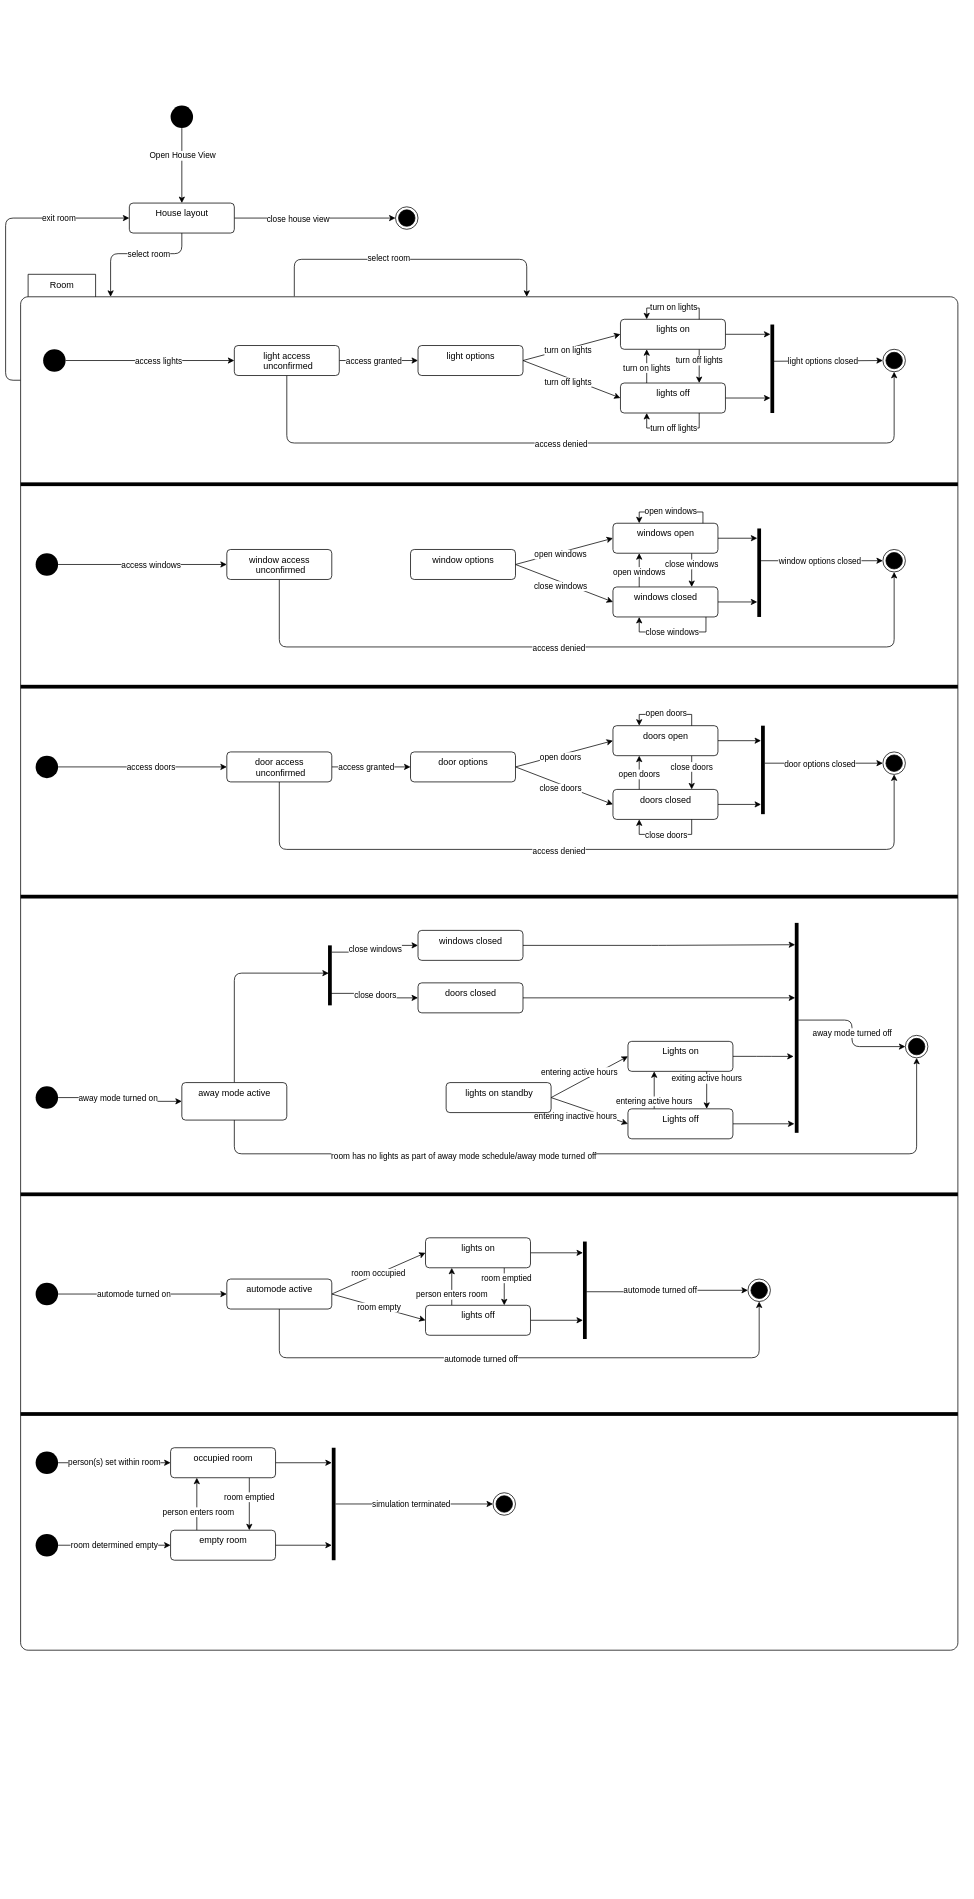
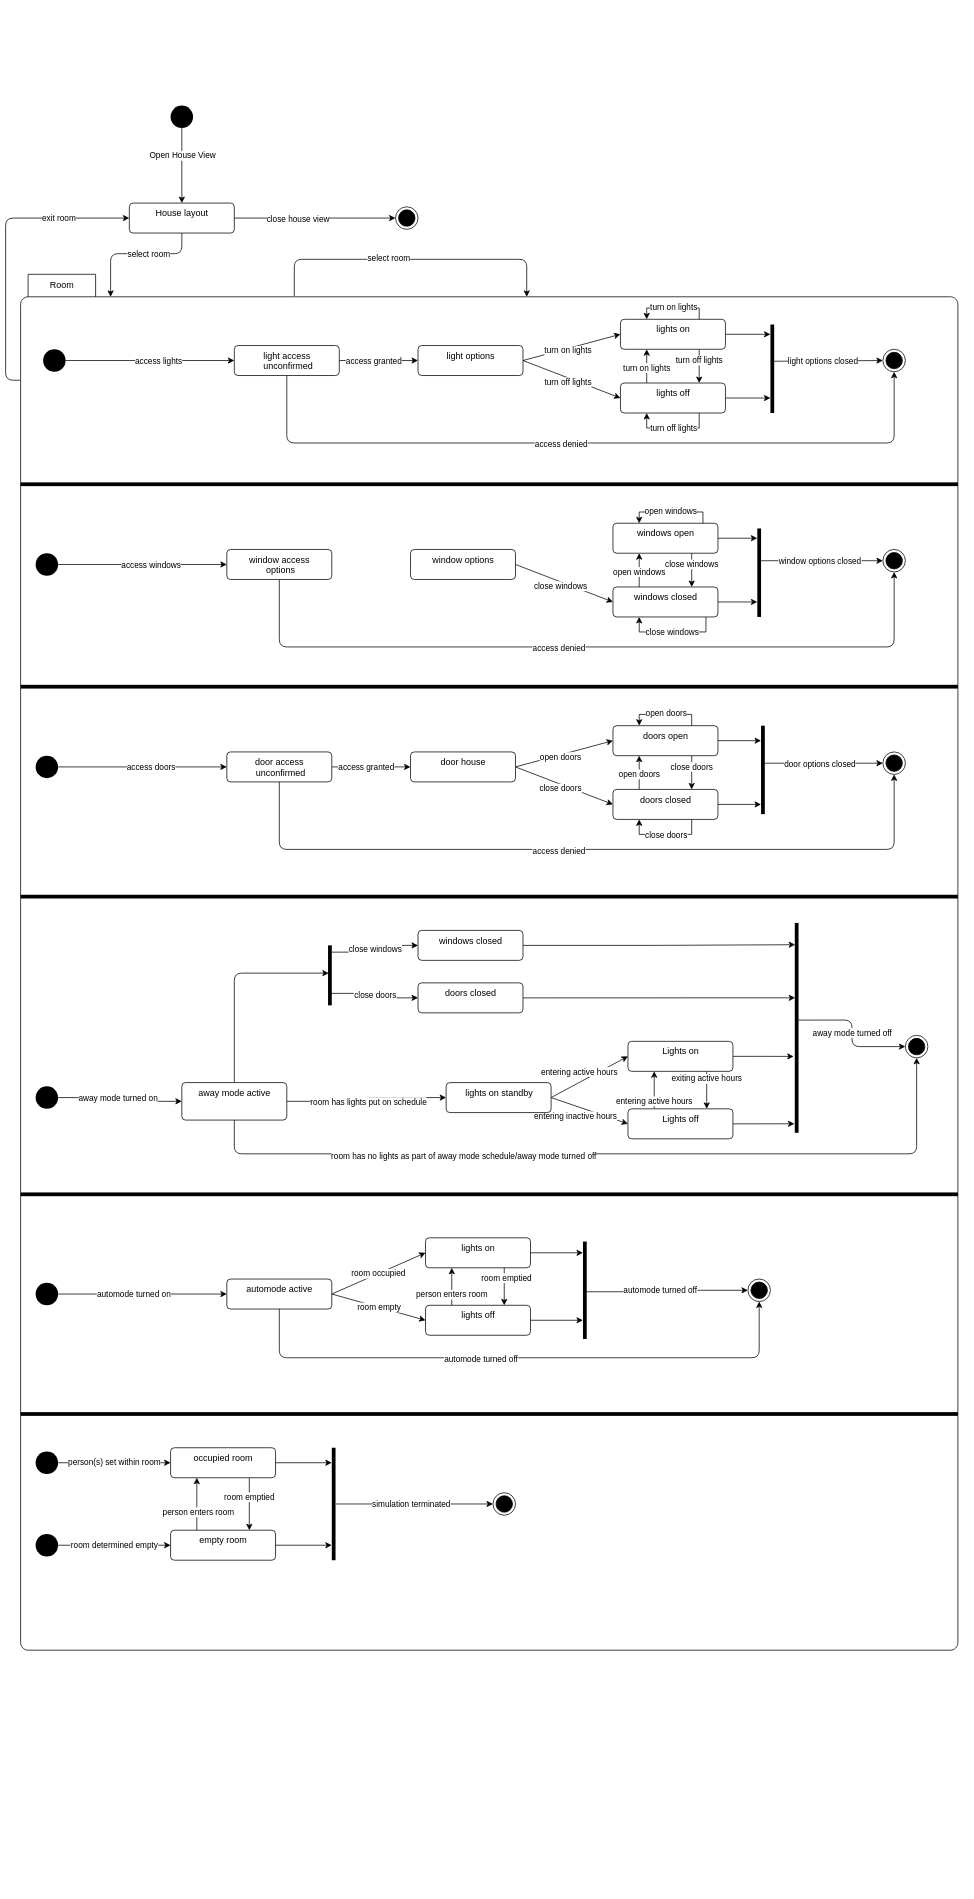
- <mxCell id="46" style="rounded=0;orthogonalLoop=1;jettySize=auto;html=1;exitX=1;exitY=0.5;exitDx=0;exitDy=0;entryX=0;entryY=0.5;entryDx=0;entryDy=0;" edge="1" parent="1" source="50" target="53"><mxGeometry relative="1" as="geometry" /></mxCell>
- <mxCell id="47" value="open windows" style="edgeLabel;html=1;align=center;verticalAlign=middle;resizable=0;points=[];" vertex="1" connectable="0" parent="46"><mxGeometry x="-0.25" y="-1" relative="1" as="geometry"><mxPoint x="11" y="-1" as="offset" /></mxGeometry></mxCell>
- <mxCell id="42" value="window access&lt;br&gt;&amp;nbsp;unconfirmed" style="html=1;align=center;verticalAlign=top;rounded=1;absoluteArcSize=1;arcSize=10;dashed=0;" vertex="1" parent="1"><mxGeometry x="295" y="732" width="140" height="40" as="geometry" /></mxCell>
+ <mxCell id="42" value="window access&lt;br&gt;&amp;nbsp;options" style="html=1;align=center;verticalAlign=top;rounded=1;absoluteArcSize=1;arcSize=10;dashed=0;" vertex="1" parent="1"><mxGeometry x="295" y="732" width="140" height="40" as="geometry" /></mxCell>
- <mxCell id="77" value="door options" style="html=1;align=center;verticalAlign=top;rounded=1;absoluteArcSize=1;arcSize=10;dashed=0;" vertex="1" parent="1"><mxGeometry x="540" y="1002" width="140" height="40" as="geometry" /></mxCell>
+ <mxCell id="77" value="door house" style="html=1;align=center;verticalAlign=top;rounded=1;absoluteArcSize=1;arcSize=10;dashed=0;" vertex="1" parent="1"><mxGeometry x="540" y="1002" width="140" height="40" as="geometry" /></mxCell>
+ <mxCell id="95" style="edgeStyle=orthogonalEdgeStyle;rounded=1;orthogonalLoop=1;jettySize=auto;html=1;exitX=1;exitY=0.5;exitDx=0;exitDy=0;entryX=0;entryY=0.5;entryDx=0;entryDy=0;" edge="1" parent="1" source="100" target="105"><mxGeometry relative="1" as="geometry" /></mxCell>
+ <mxCell id="96" value="room has lights put on schedule" style="edgeLabel;html=1;align=center;verticalAlign=middle;resizable=0;points=[];" vertex="1" connectable="0" parent="95"><mxGeometry x="-0.283" y="1" relative="1" as="geometry"><mxPoint x="30" y="1" as="offset" /></mxGeometry></mxCell>
